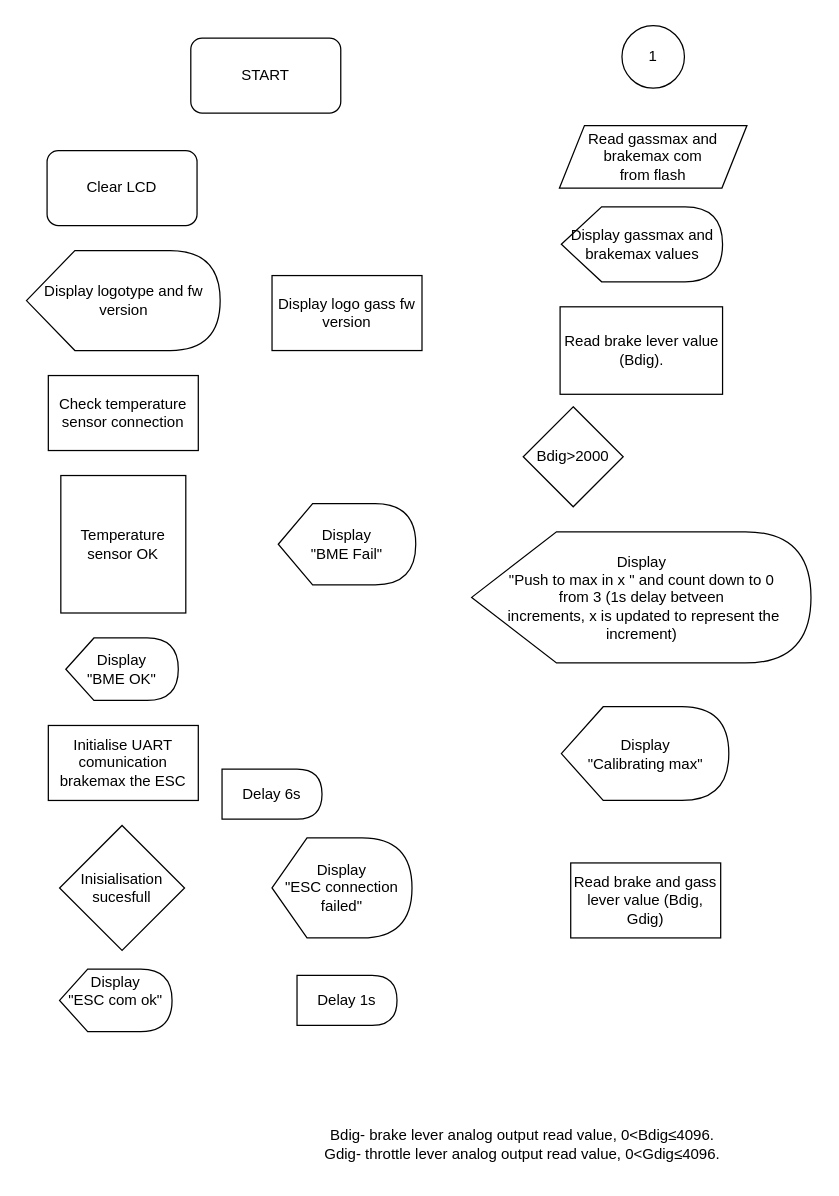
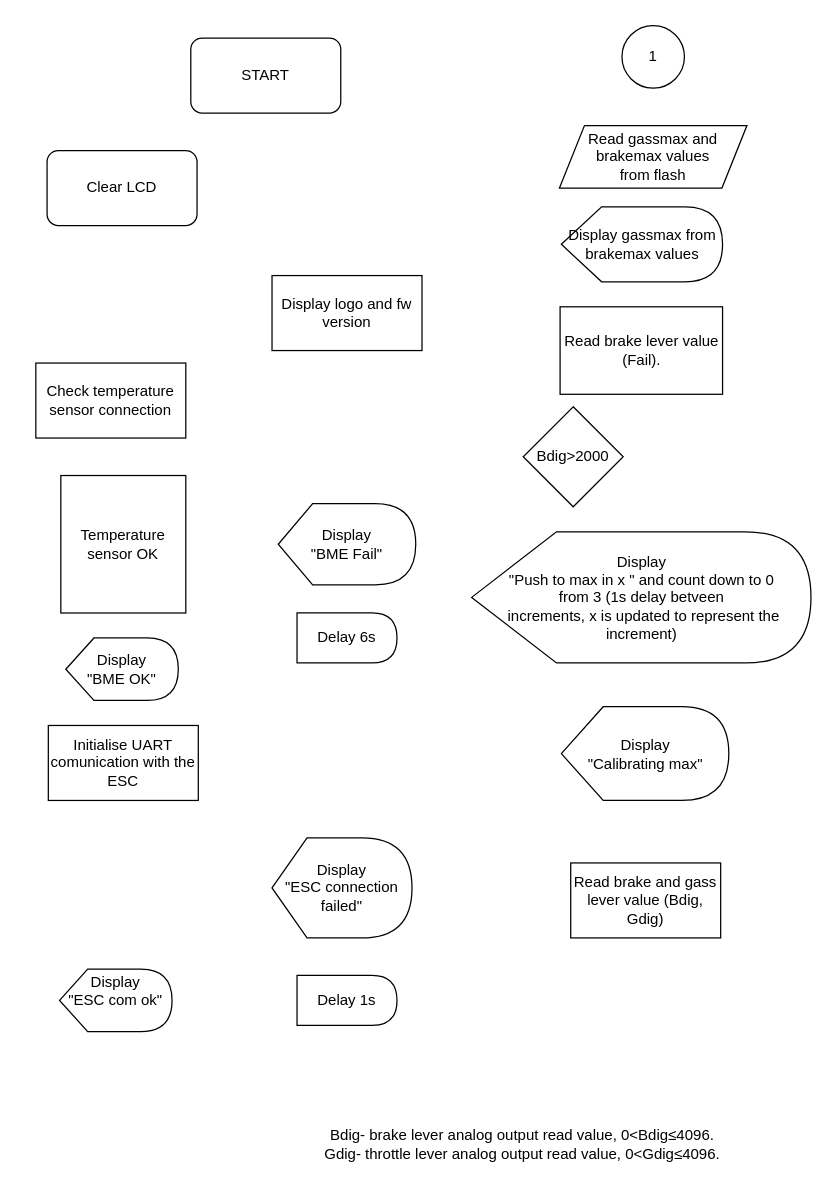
- <mxCell id="16" value="&lt;div&gt;Read gassmax and brakemax com &lt;br&gt;&lt;/div&gt;&lt;div&gt;from flash&lt;/div&gt;" style="shape=parallelogram;perimeter=parallelogramPerimeter;whiteSpace=wrap;html=1;fixedSize=1;" vertex="1" parent="1"><mxGeometry x="447" y="100" width="150" height="50" as="geometry" /></mxCell>
+ <mxCell id="16" value="&lt;div&gt;Read gassmax and brakemax values &lt;br&gt;&lt;/div&gt;&lt;div&gt;from flash&lt;/div&gt;" style="shape=parallelogram;perimeter=parallelogramPerimeter;whiteSpace=wrap;html=1;fixedSize=1;" vertex="1" parent="1"><mxGeometry x="447" y="100" width="150" height="50" as="geometry" /></mxCell>
- <mxCell id="17" value="Display gassmax and brakemax values " style="shape=display;whiteSpace=wrap;html=1;" vertex="1" parent="1"><mxGeometry x="448.5" y="165" width="129" height="60" as="geometry" /></mxCell>
+ <mxCell id="17" value="Display gassmax from brakemax values " style="shape=display;whiteSpace=wrap;html=1;" vertex="1" parent="1"><mxGeometry x="448.5" y="165" width="129" height="60" as="geometry" /></mxCell>
- <mxCell id="7" value="Display logotype and fw version" style="shape=display;whiteSpace=wrap;html=1;" parent="1" vertex="1"><mxGeometry x="20.5" y="200" width="155" height="80" as="geometry" /></mxCell>
- <mxCell id="4" value="Display logo gass fw version" style="rounded=0;whiteSpace=wrap;html=1;" parent="1" vertex="1"><mxGeometry x="217" y="220" width="120" height="60" as="geometry" /></mxCell>
+ <mxCell id="4" value="Display logo and fw version" style="rounded=0;whiteSpace=wrap;html=1;" parent="1" vertex="1"><mxGeometry x="217" y="220" width="120" height="60" as="geometry" /></mxCell>
- <mxCell id="18" value="Read brake lever value (Bdig)." style="rounded=0;whiteSpace=wrap;html=1;" vertex="1" parent="1"><mxGeometry x="447.5" y="245" width="130" height="70" as="geometry" /></mxCell>
+ <mxCell id="18" value="Read brake lever value (Fail)." style="rounded=0;whiteSpace=wrap;html=1;" vertex="1" parent="1"><mxGeometry x="447.5" y="245" width="130" height="70" as="geometry" /></mxCell>
- <mxCell id="5" value="Check temperature sensor connection" style="rounded=0;whiteSpace=wrap;html=1;" parent="1" vertex="1"><mxGeometry x="38" y="300" width="120" height="60" as="geometry" /></mxCell>
+ <mxCell id="5" value="Check temperature sensor connection" style="rounded=0;whiteSpace=wrap;html=1;" parent="1" vertex="1"><mxGeometry x="28" y="290" width="120" height="60" as="geometry" /></mxCell>
- <mxCell id="11" value="Initialise UART comunication brakemax the ESC" style="rounded=0;whiteSpace=wrap;html=1;" vertex="1" parent="1"><mxGeometry x="38" y="580" width="120" height="60" as="geometry" /></mxCell>
+ <mxCell id="11" value="Initialise UART comunication with the ESC" style="rounded=0;whiteSpace=wrap;html=1;" vertex="1" parent="1"><mxGeometry x="38" y="580" width="120" height="60" as="geometry" /></mxCell>
- <mxCell id="9" value="Delay 6s" style="shape=delay;whiteSpace=wrap;html=1;" parent="1" vertex="1"><mxGeometry x="177" y="615" width="80" height="40" as="geometry" /></mxCell>
+ <mxCell id="9" value="Delay 6s" style="shape=delay;whiteSpace=wrap;html=1;" parent="1" vertex="1"><mxGeometry x="237" y="490" width="80" height="40" as="geometry" /></mxCell>
- <mxCell id="12" value="Inisialisation sucesfull" style="rhombus;whiteSpace=wrap;html=1;" vertex="1" parent="1"><mxGeometry x="47" y="660" width="100" height="100" as="geometry" /></mxCell>
